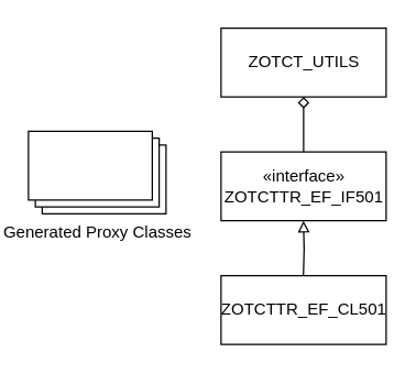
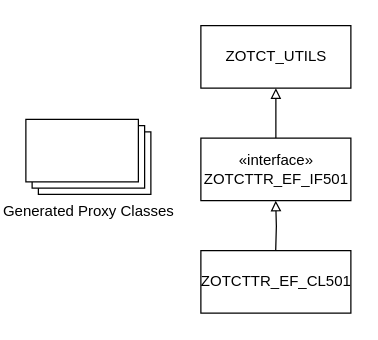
- <mxCell id="3" style="edgeStyle=orthogonalEdgeStyle;rounded=0;orthogonalLoop=1;jettySize=auto;html=1;entryX=0.5;entryY=1;entryDx=0;entryDy=0;endArrow=diamond;endFill=0;" parent="1" source="4" target="2" edge="1"><mxGeometry relative="1" as="geometry" /></mxCell>
+ <mxCell id="3" style="edgeStyle=orthogonalEdgeStyle;rounded=0;orthogonalLoop=1;jettySize=auto;html=1;entryX=0.5;entryY=1;entryDx=0;entryDy=0;endArrow=block;endFill=0;" parent="1" source="4" target="2" edge="1"><mxGeometry relative="1" as="geometry" /></mxCell>
